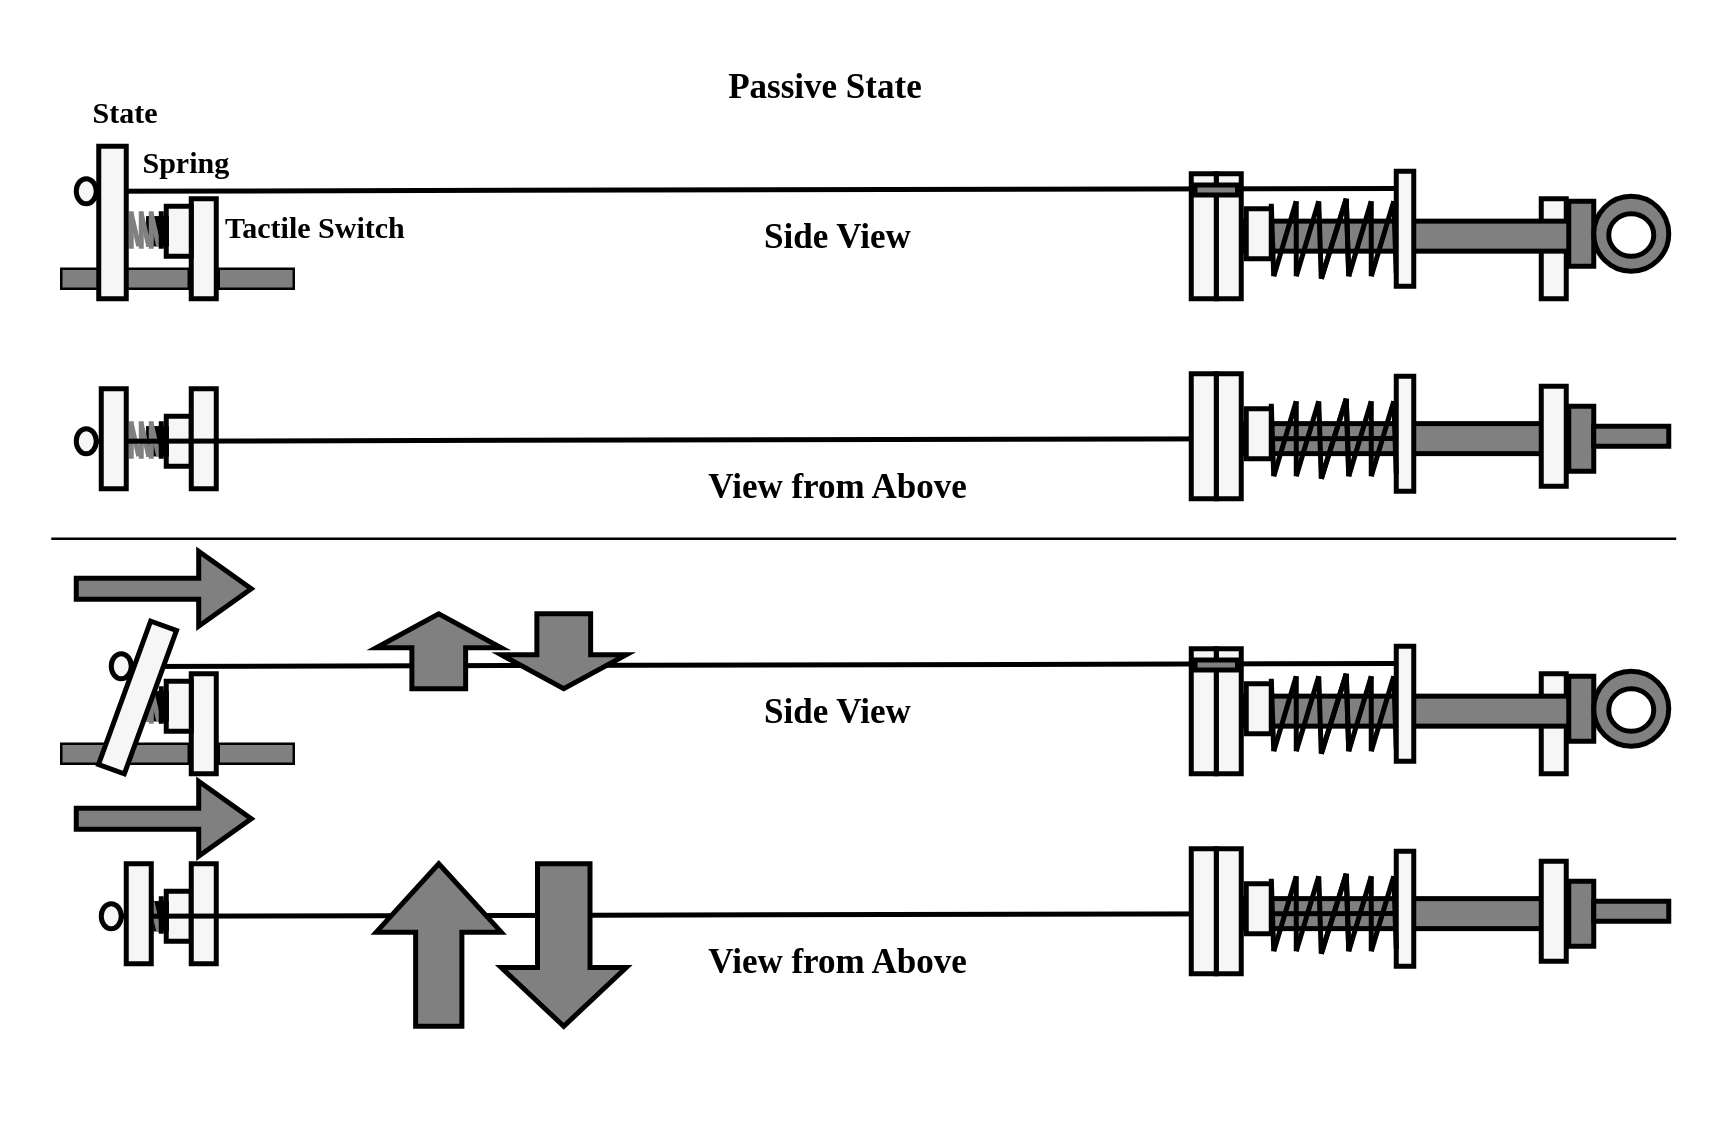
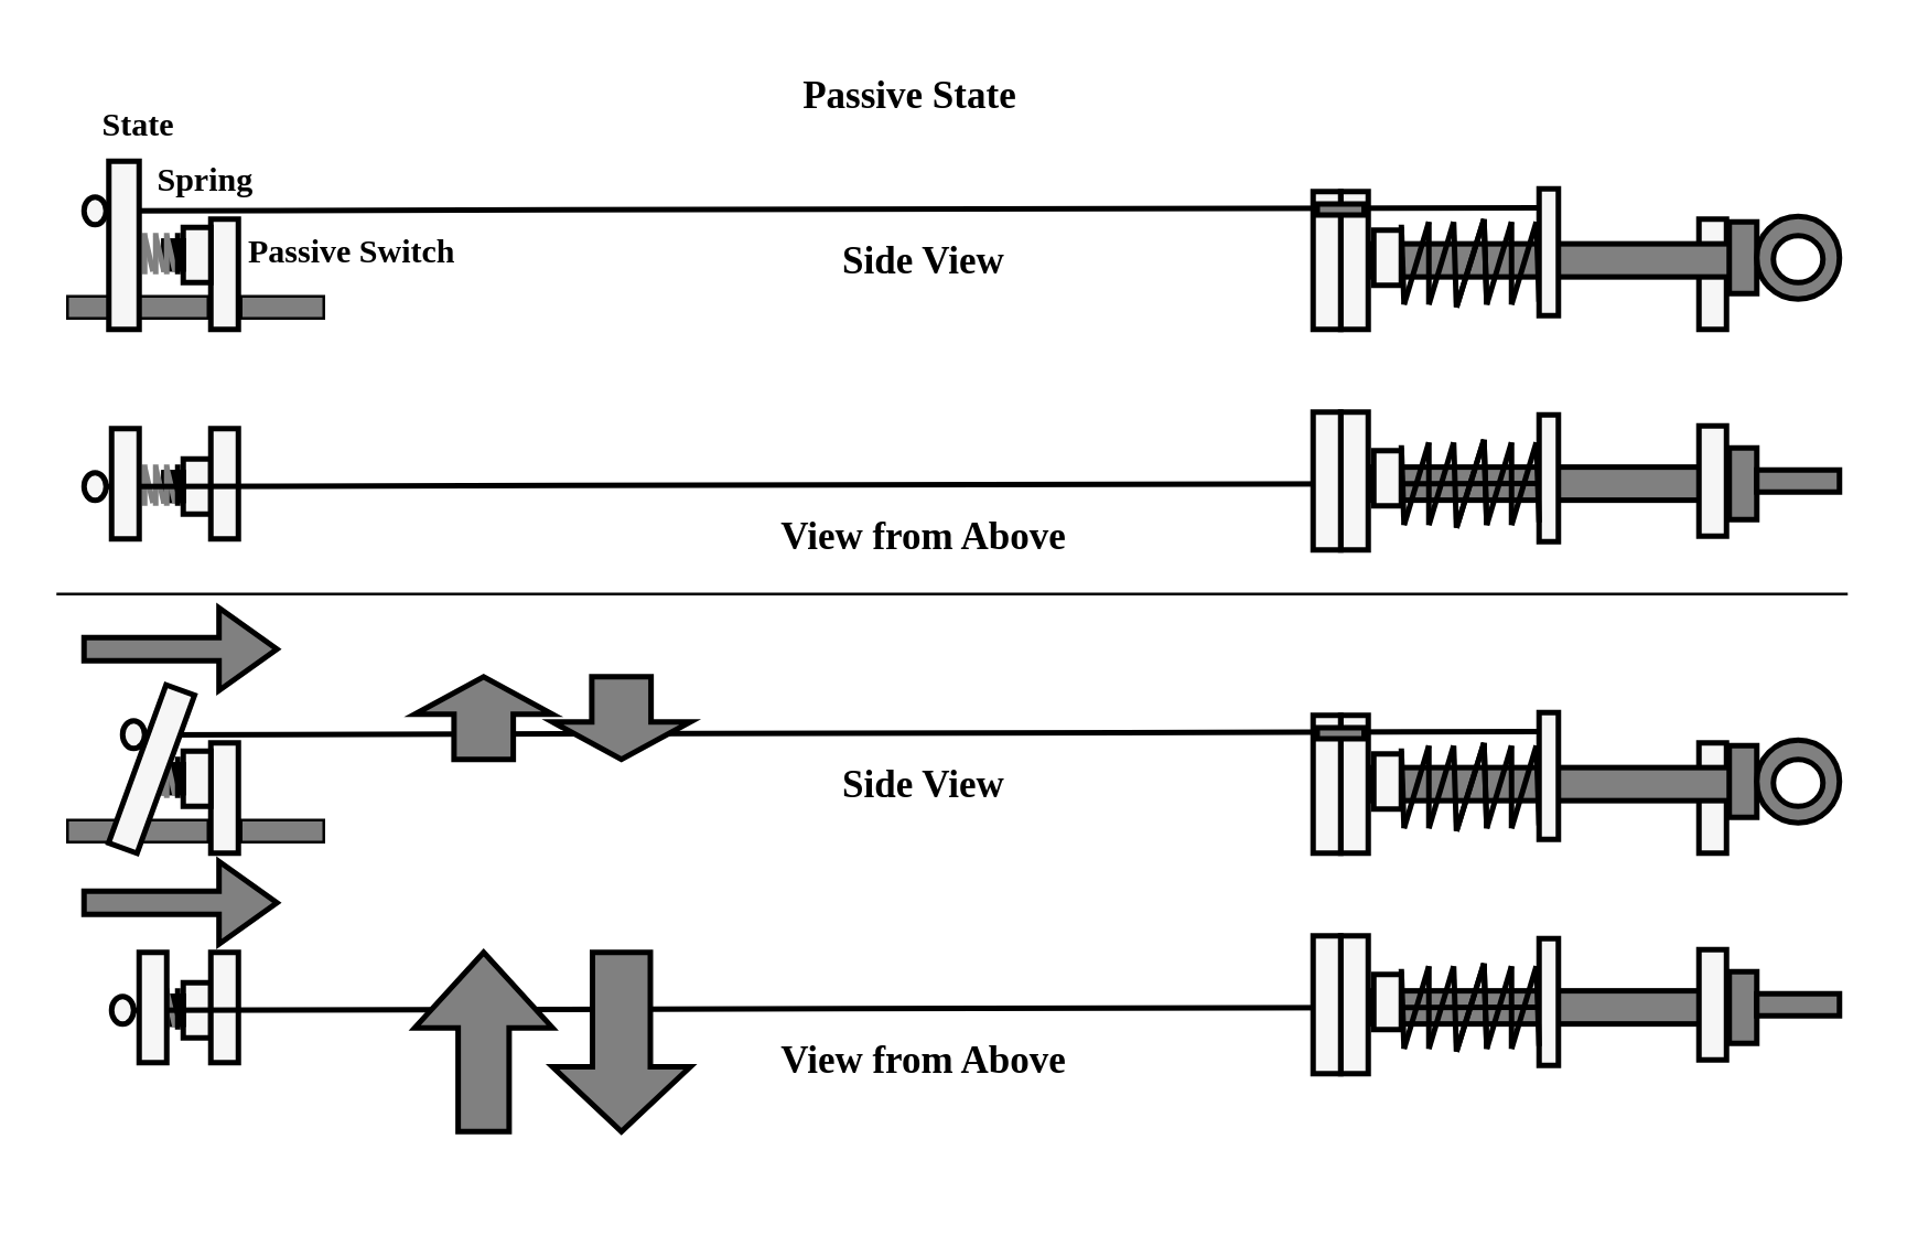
- <mxCell id="167" value="Tactile Switch" style="rounded=0;whiteSpace=wrap;html=1;fillColor=none;fontSize=12;fontFamily=Fira Code;fontSource=https%3A%2F%2Ffonts.googleapis.com%2Fcss%3Ffamily%3DFira%2BCode;fontStyle=1;strokeWidth=2;strokeColor=none;align=left;" vertex="1" parent="1"><mxGeometry x="88" y="76" width="90" height="30" as="geometry" /></mxCell>
+ <mxCell id="167" value="Passive Switch" style="rounded=0;whiteSpace=wrap;html=1;fillColor=none;fontSize=12;fontFamily=Fira Code;fontSource=https%3A%2F%2Ffonts.googleapis.com%2Fcss%3Ffamily%3DFira%2BCode;fontStyle=1;strokeWidth=2;strokeColor=none;align=left;" vertex="1" parent="1"><mxGeometry x="88" y="76" width="90" height="30" as="geometry" /></mxCell>
